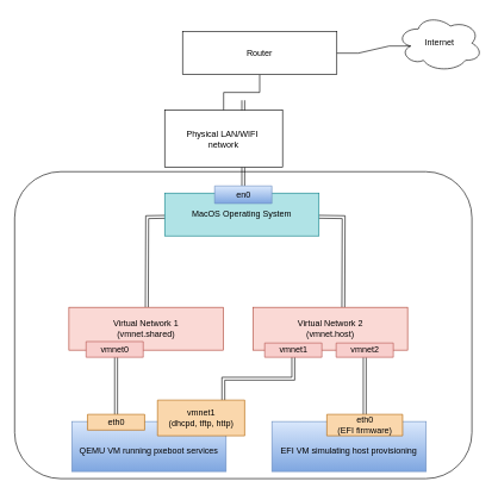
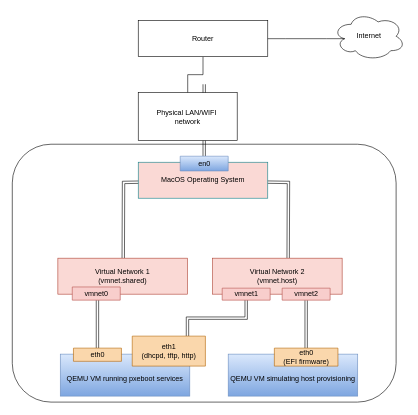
- <mxCell id="11" value="Router" style="rounded=0;whiteSpace=wrap;html=1;" vertex="1" parent="1"><mxGeometry x="255" y="44" width="216" height="60" as="geometry" /></mxCell>
+ <mxCell id="11" value="Router" style="rounded=0;whiteSpace=wrap;html=1;" vertex="1" parent="1"><mxGeometry x="230" y="34" width="216" height="60" as="geometry" /></mxCell>
- <mxCell id="13" value="&lt;span style=&quot;text-wrap-mode: nowrap;&quot;&gt;MacOS Operating System&lt;/span&gt;" style="rounded=0;whiteSpace=wrap;html=1;fillColor=#b0e3e6;strokeColor=#0e8088;" vertex="1" parent="1"><mxGeometry x="230" y="270" width="216" height="60" as="geometry" /></mxCell>
+ <mxCell id="13" value="&lt;span style=&quot;text-wrap-mode: nowrap;&quot;&gt;MacOS Operating System&lt;/span&gt;" style="rounded=0;whiteSpace=wrap;html=1;fillColor=#fad9d5;strokeColor=#0e8088;" vertex="1" parent="1"><mxGeometry x="230" y="270" width="216" height="60" as="geometry" /></mxCell>
- <mxCell id="23" value="vmnet1&lt;div&gt;(dhcpd, tftp, http)&lt;/div&gt;" style="verticalLabelPosition=middle;verticalAlign=middle;html=1;shape=mxgraph.basic.rect;fillColor2=none;strokeWidth=1;size=0;indent=5;labelPosition=center;align=center;fillColor=#fad7ac;strokeColor=#b46504;" vertex="1" parent="1"><mxGeometry x="220" y="560" width="122" height="50" as="geometry" /></mxCell>
+ <mxCell id="23" value="eth1&lt;div&gt;(dhcpd, tftp, http)&lt;/div&gt;" style="verticalLabelPosition=middle;verticalAlign=middle;html=1;shape=mxgraph.basic.rect;fillColor2=none;strokeWidth=1;size=0;indent=5;labelPosition=center;align=center;fillColor=#fad7ac;strokeColor=#b46504;" vertex="1" parent="1"><mxGeometry x="220" y="560" width="122" height="50" as="geometry" /></mxCell>
- <mxCell id="24" value="&lt;span style=&quot;text-wrap-mode: nowrap;&quot;&gt;EFI VM simulating host provisioning&lt;/span&gt;" style="rounded=0;whiteSpace=wrap;html=1;verticalAlign=middle;spacing=0;spacingBottom=-11;fillColor=#dae8fc;gradientColor=#7ea6e0;strokeColor=#6c8ebf;" vertex="1" parent="1"><mxGeometry x="380" y="590" width="216" height="70" as="geometry" /></mxCell>
+ <mxCell id="24" value="&lt;span style=&quot;text-wrap-mode: nowrap;&quot;&gt;QEMU VM simulating host provisioning&lt;/span&gt;" style="rounded=0;whiteSpace=wrap;html=1;verticalAlign=middle;spacing=0;spacingBottom=-11;fillColor=#dae8fc;gradientColor=#7ea6e0;strokeColor=#6c8ebf;" vertex="1" parent="1"><mxGeometry x="380" y="590" width="216" height="70" as="geometry" /></mxCell>
